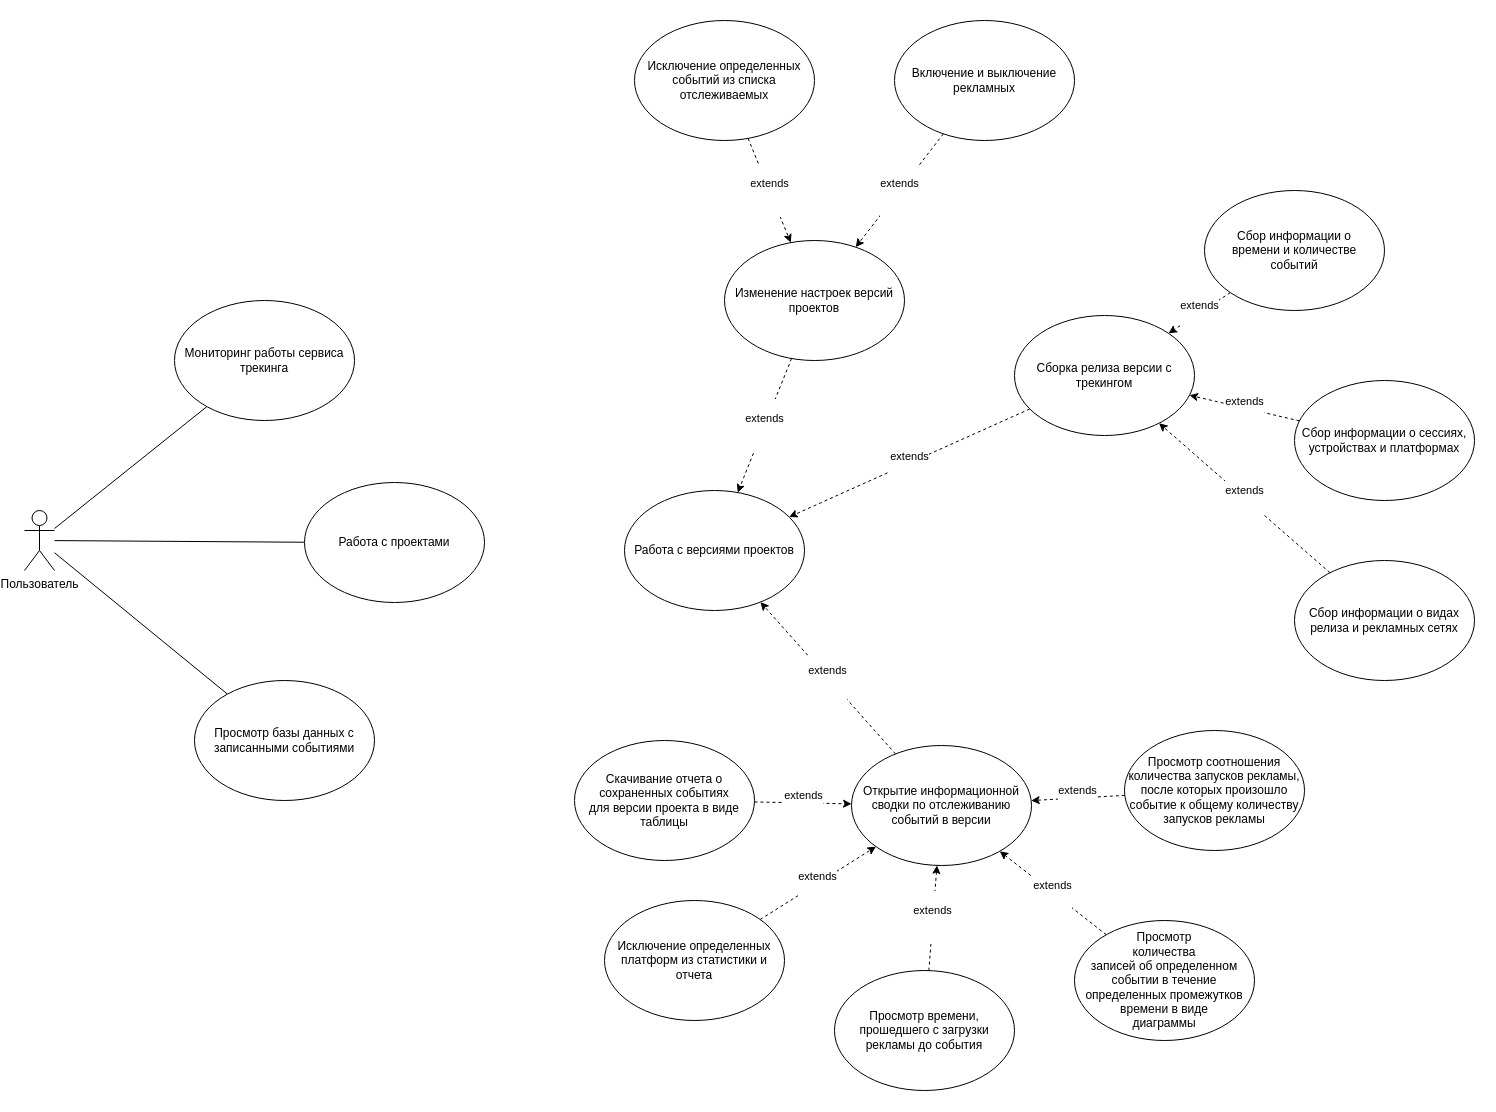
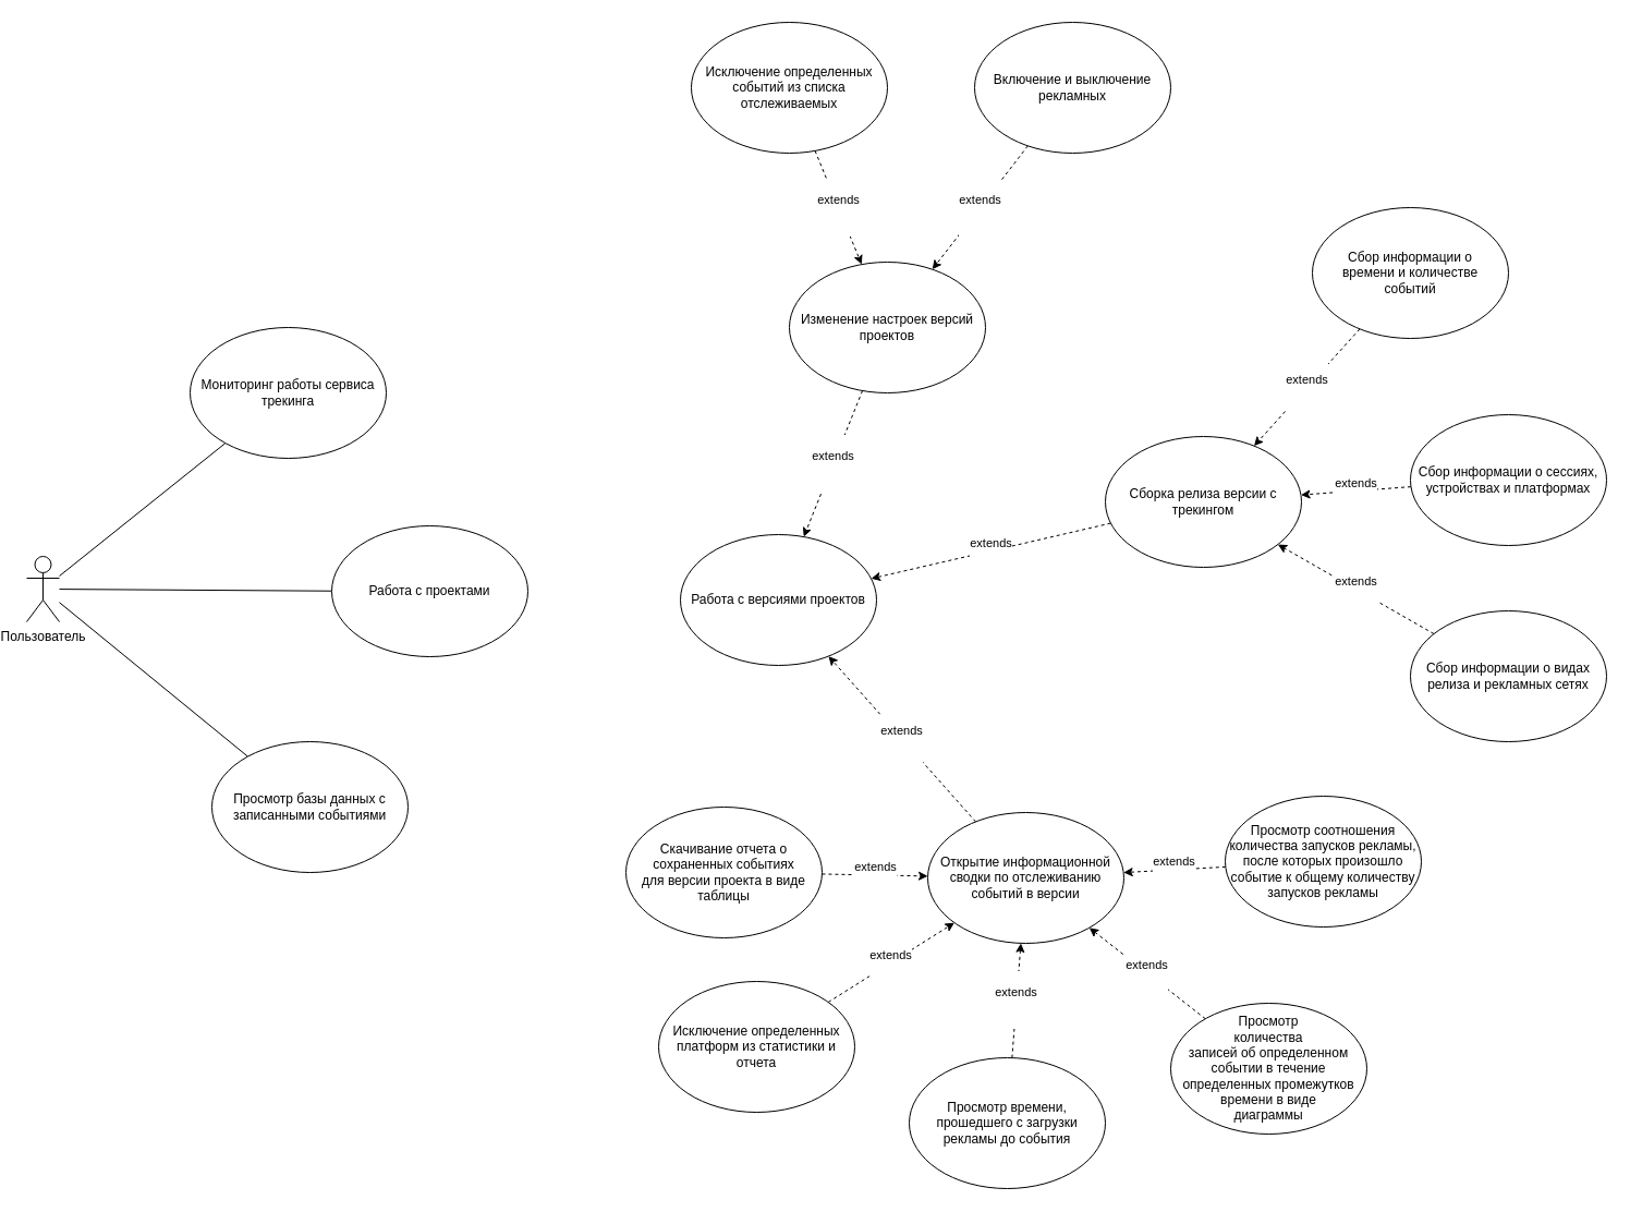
- <mxCell id="33" value="Сборка релиза версии с трекингом" style="ellipse;whiteSpace=wrap;html=1;" vertex="1" parent="1"><mxGeometry x="1010" y="315" width="180" height="120" as="geometry" /></mxCell>
+ <mxCell id="33" value="Сборка релиза версии с трекингом" style="ellipse;whiteSpace=wrap;html=1;" vertex="1" parent="1"><mxGeometry x="1010" y="400" width="180" height="120" as="geometry" /></mxCell>
